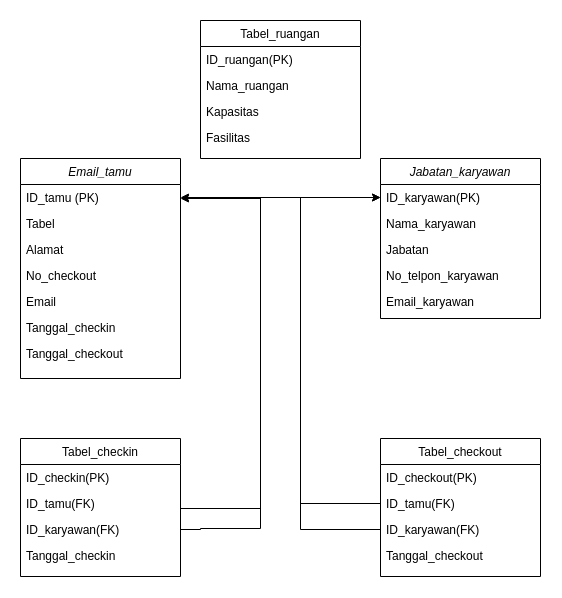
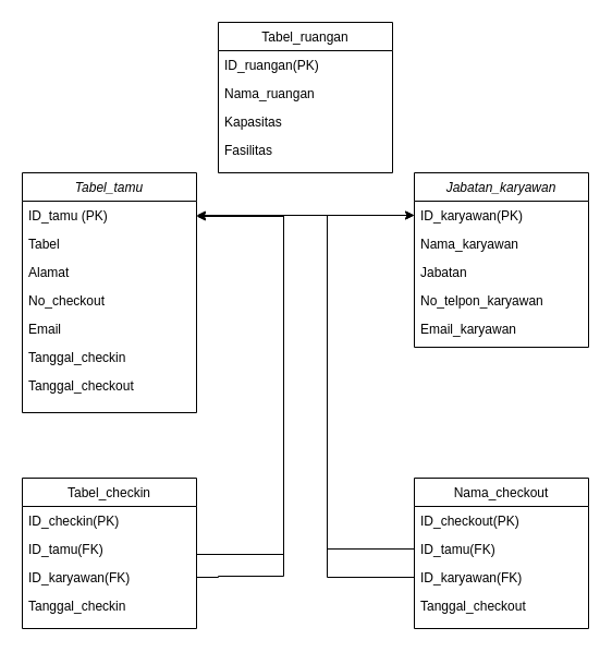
- <mxCell id="2" value="Email_tamu" style="swimlane;fontStyle=2;align=center;verticalAlign=top;childLayout=stackLayout;horizontal=1;startSize=26;horizontalStack=0;resizeParent=1;resizeLast=0;collapsible=1;marginBottom=0;rounded=0;shadow=0;strokeWidth=1;" parent="1" vertex="1"><mxGeometry x="20" y="158" width="160" height="220" as="geometry"><mxRectangle x="230" y="140" width="160" height="26" as="alternateBounds" /></mxGeometry></mxCell>
+ <mxCell id="2" value="Tabel_tamu" style="swimlane;fontStyle=2;align=center;verticalAlign=top;childLayout=stackLayout;horizontal=1;startSize=26;horizontalStack=0;resizeParent=1;resizeLast=0;collapsible=1;marginBottom=0;rounded=0;shadow=0;strokeWidth=1;" parent="1" vertex="1"><mxGeometry x="20" y="158" width="160" height="220" as="geometry"><mxRectangle x="230" y="140" width="160" height="26" as="alternateBounds" /></mxGeometry></mxCell>
- <mxCell id="27" value="Tabel_checkout" style="swimlane;fontStyle=0;align=center;verticalAlign=top;childLayout=stackLayout;horizontal=1;startSize=26;horizontalStack=0;resizeParent=1;resizeLast=0;collapsible=1;marginBottom=0;rounded=0;shadow=0;strokeWidth=1;" vertex="1" parent="1"><mxGeometry x="380" y="438" width="160" height="138" as="geometry"><mxRectangle x="130" y="380" width="160" height="26" as="alternateBounds" /></mxGeometry></mxCell>
+ <mxCell id="27" value="Nama_checkout" style="swimlane;fontStyle=0;align=center;verticalAlign=top;childLayout=stackLayout;horizontal=1;startSize=26;horizontalStack=0;resizeParent=1;resizeLast=0;collapsible=1;marginBottom=0;rounded=0;shadow=0;strokeWidth=1;" vertex="1" parent="1"><mxGeometry x="380" y="438" width="160" height="138" as="geometry"><mxRectangle x="130" y="380" width="160" height="26" as="alternateBounds" /></mxGeometry></mxCell>
